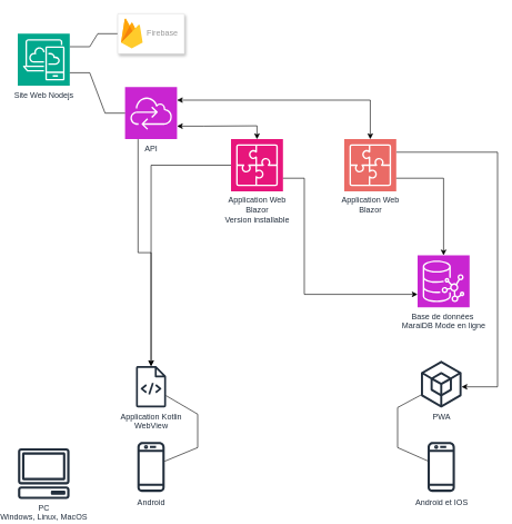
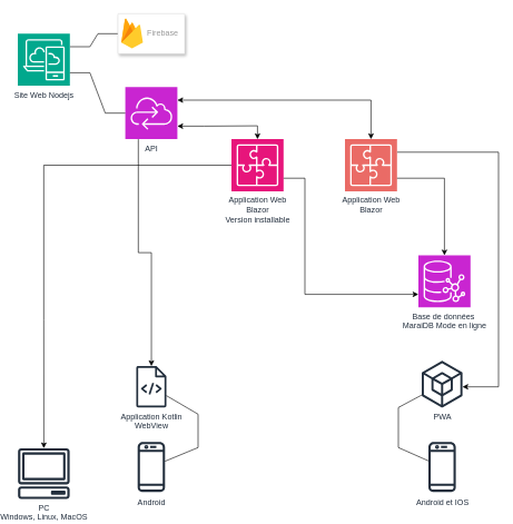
- <mxCell id="9" style="edgeStyle=orthogonalEdgeStyle;rounded=0;orthogonalLoop=1;jettySize=auto;html=1;exitX=0;exitY=0.5;exitDx=0;exitDy=0;exitPerimeter=0;" edge="1" parent="1" source="10" target="20"><mxGeometry relative="1" as="geometry" /></mxCell>
+ <mxCell id="9" style="edgeStyle=orthogonalEdgeStyle;rounded=0;orthogonalLoop=1;jettySize=auto;html=1;exitX=0;exitY=0.5;exitDx=0;exitDy=0;exitPerimeter=0;" edge="1" parent="1" source="10" target="22"><mxGeometry relative="1" as="geometry" /></mxCell>
